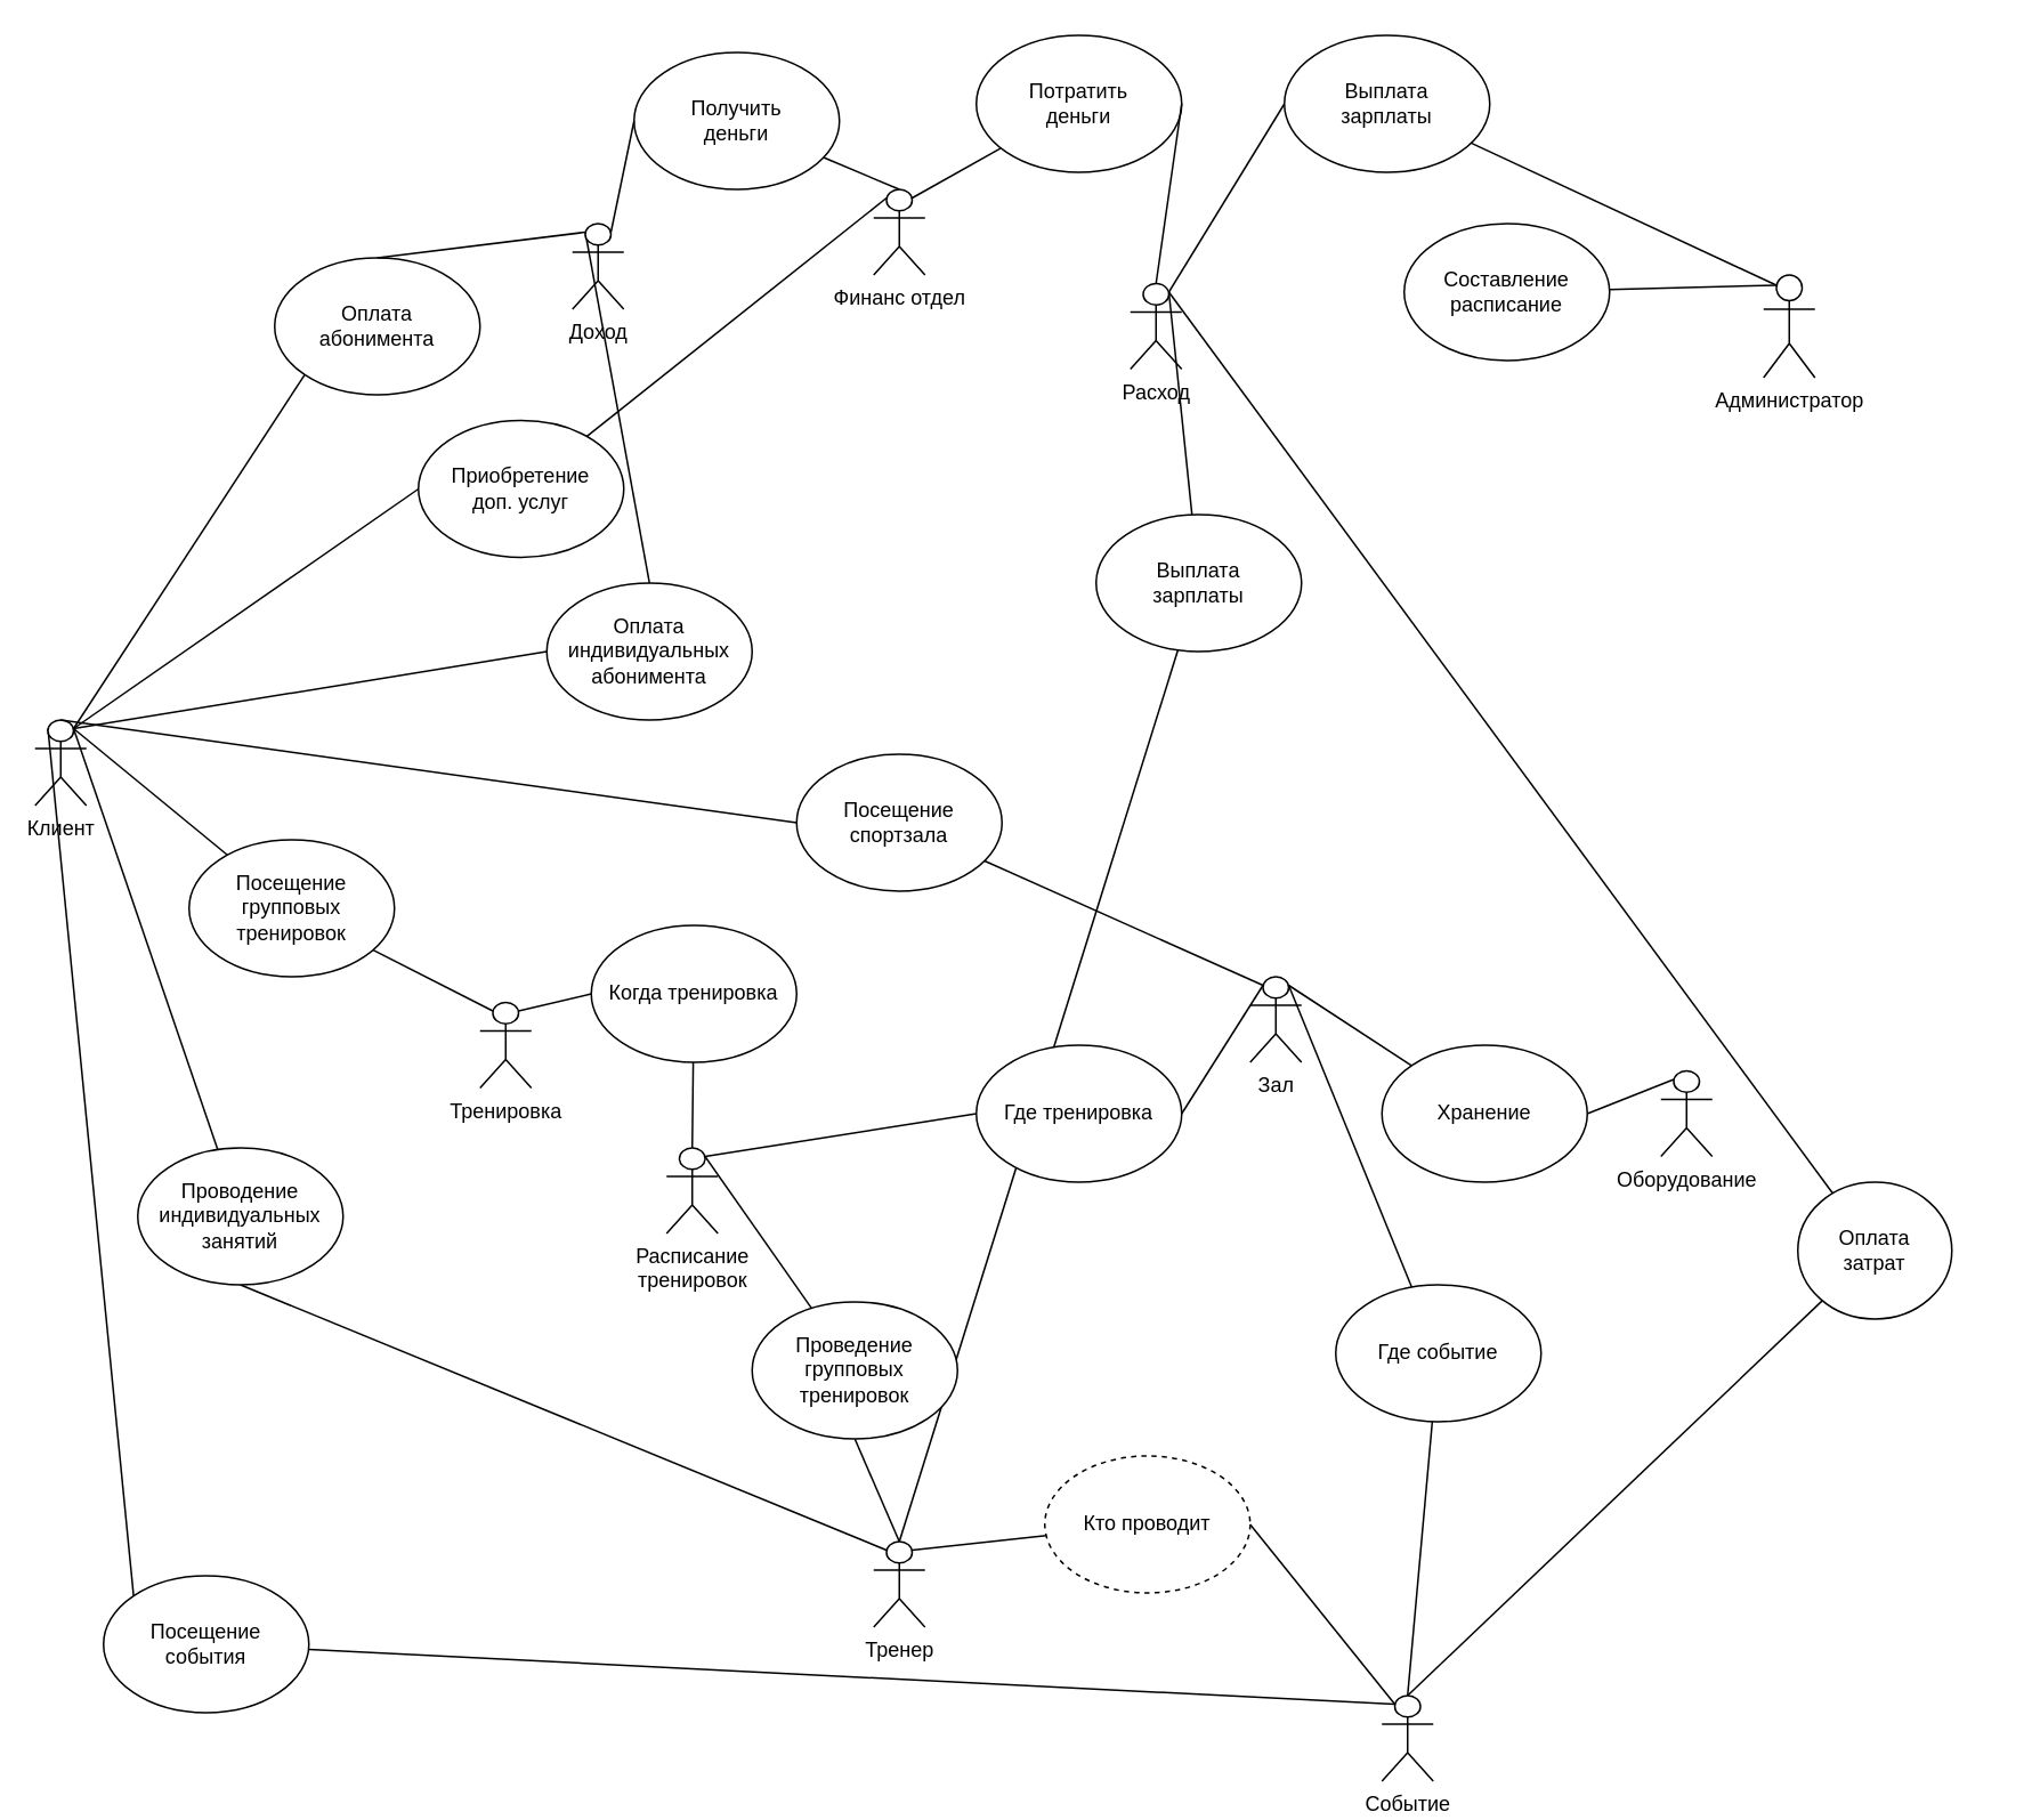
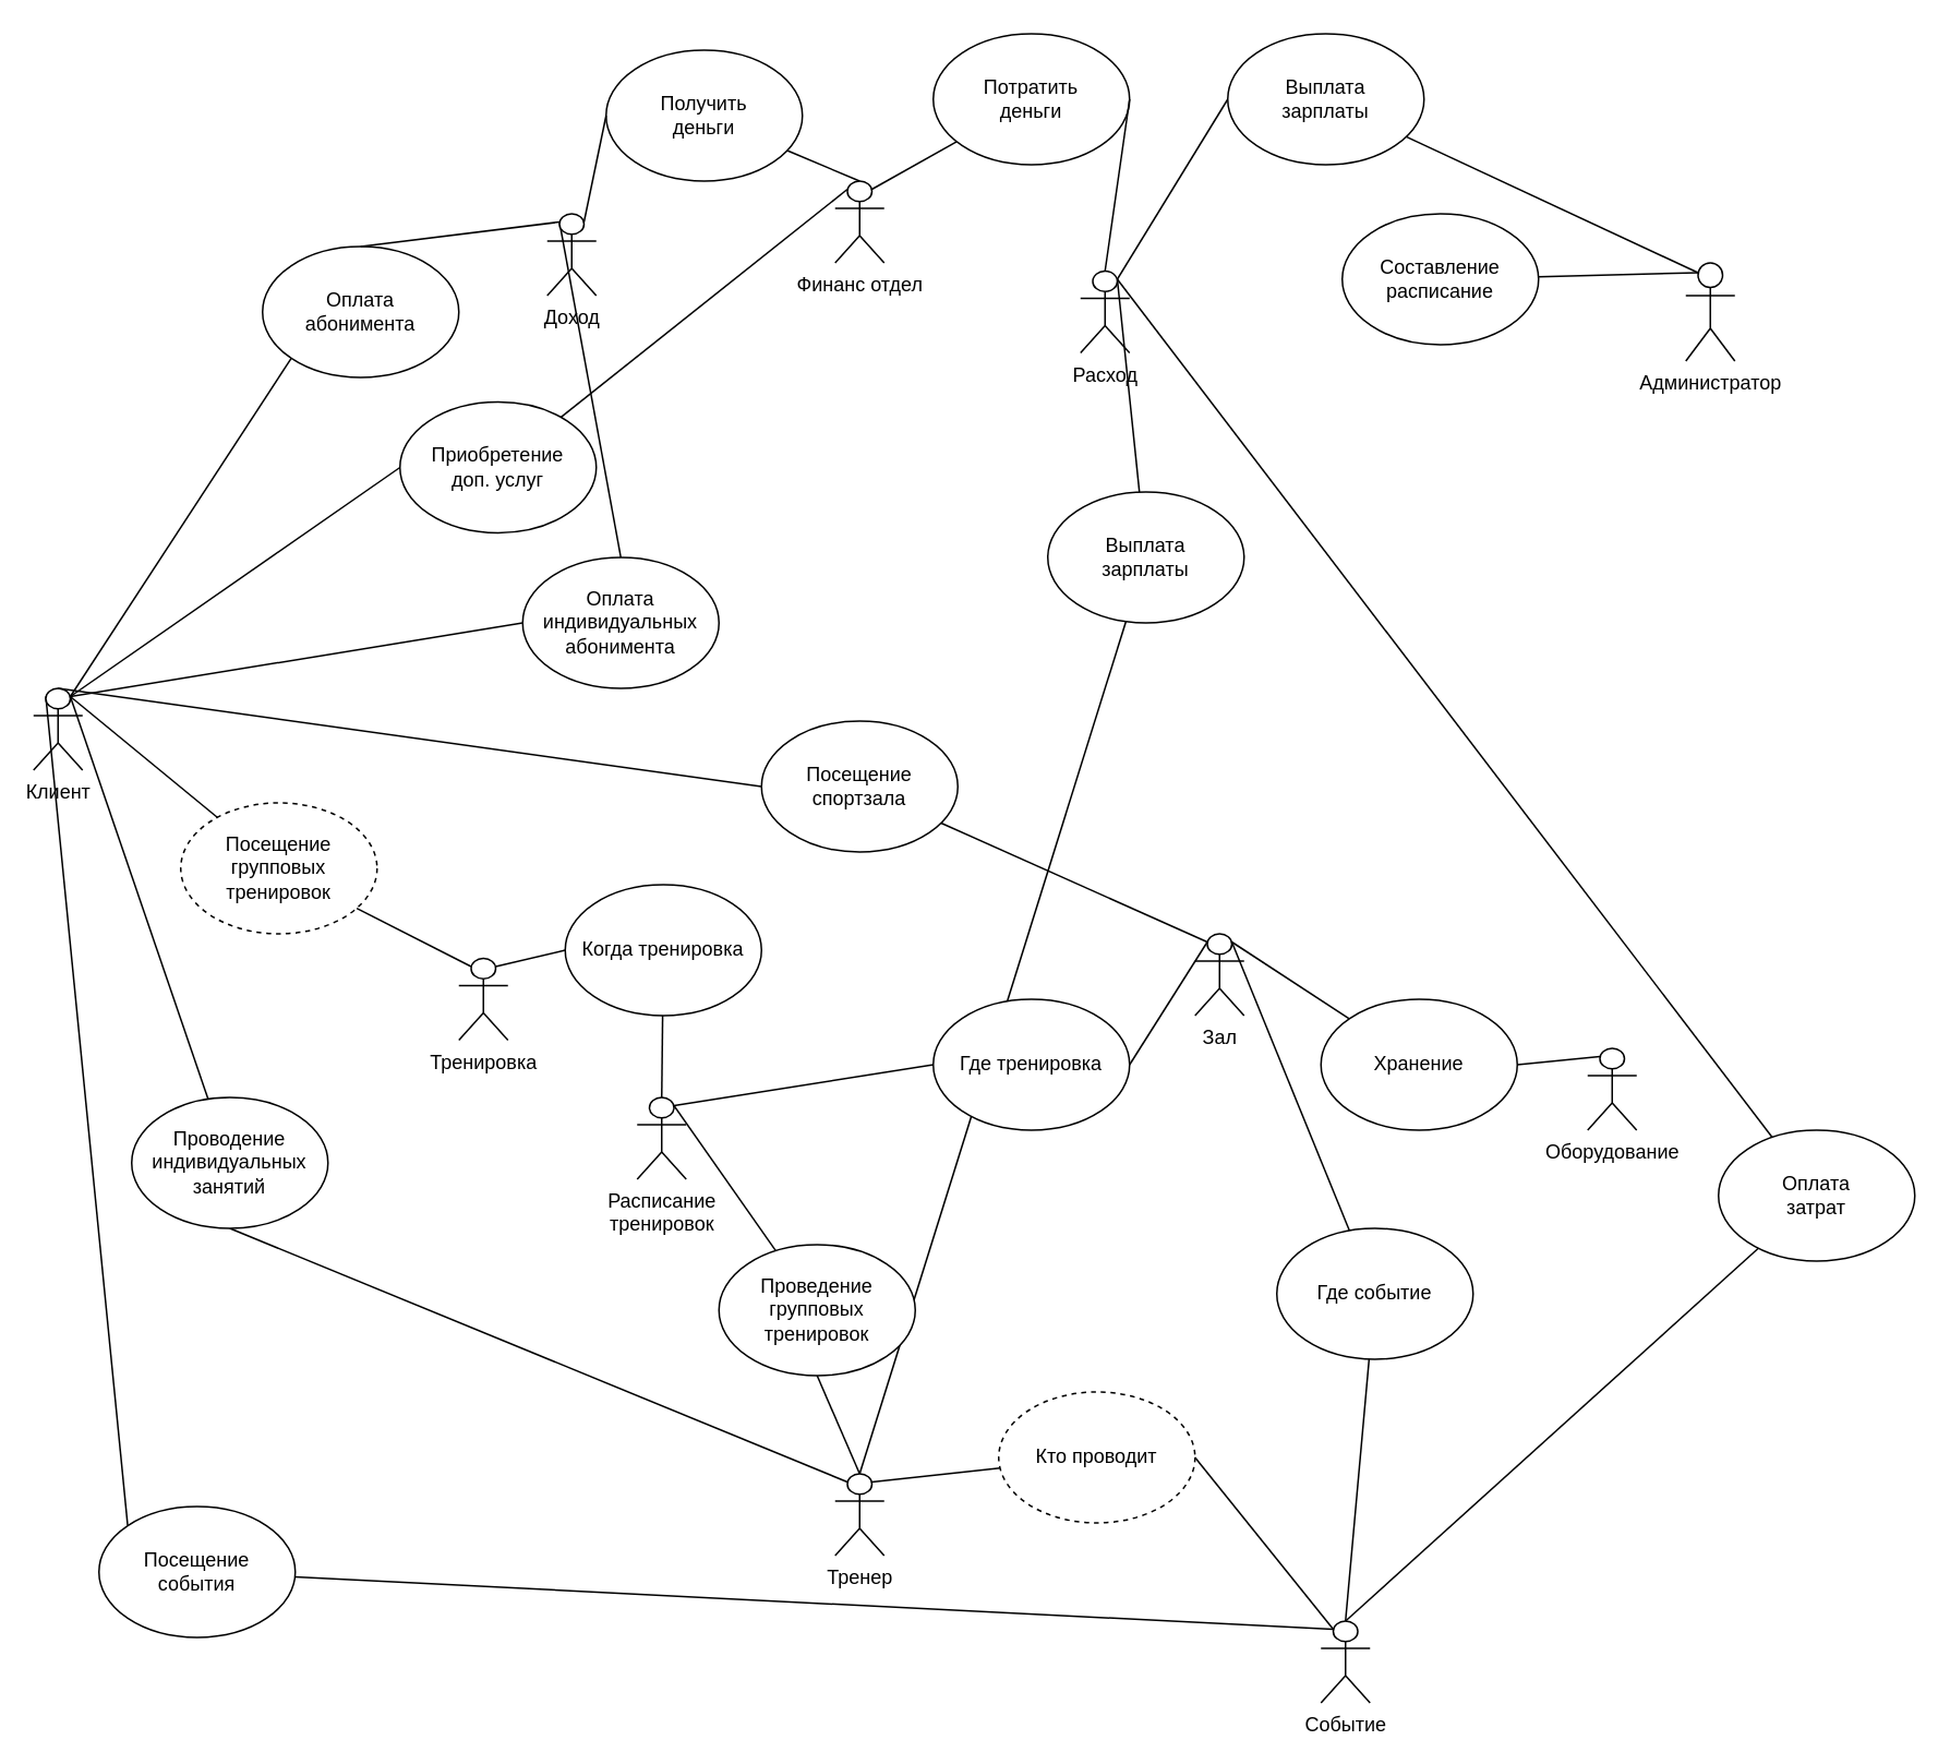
- <mxCell id="28" value="Посещение групповых&lt;div&gt;тренировок&lt;/div&gt;" style="ellipse;whiteSpace=wrap;html=1;" vertex="1" parent="1"><mxGeometry x="110" y="490" width="120" height="80" as="geometry" /></mxCell>
+ <mxCell id="28" value="Посещение групповых&lt;div&gt;тренировок&lt;/div&gt;" style="ellipse;whiteSpace=wrap;html=1;dashed=1;" vertex="1" parent="1"><mxGeometry x="110" y="490" width="120" height="80" as="geometry" /></mxCell>
- <mxCell id="47" value="Оборудование" style="shape=umlActor;verticalLabelPosition=bottom;verticalAlign=top;html=1;outlineConnect=0;" vertex="1" parent="1"><mxGeometry x="970" y="625" width="30" height="50" as="geometry" /></mxCell>
+ <mxCell id="47" value="Оборудование" style="shape=umlActor;verticalLabelPosition=bottom;verticalAlign=top;html=1;outlineConnect=0;" vertex="1" parent="1"><mxGeometry x="970" y="640" width="30" height="50" as="geometry" /></mxCell>
- <mxCell id="66" value="Оплата&lt;div&gt;затрат&lt;/div&gt;" style="ellipse;whiteSpace=wrap;html=1;" vertex="1" parent="1"><mxGeometry x="1050" y="690" width="90" height="80" as="geometry" /></mxCell>
+ <mxCell id="66" value="Оплата&lt;div&gt;затрат&lt;/div&gt;" style="ellipse;whiteSpace=wrap;html=1;" vertex="1" parent="1"><mxGeometry x="1050" y="690" width="120" height="80" as="geometry" /></mxCell>
